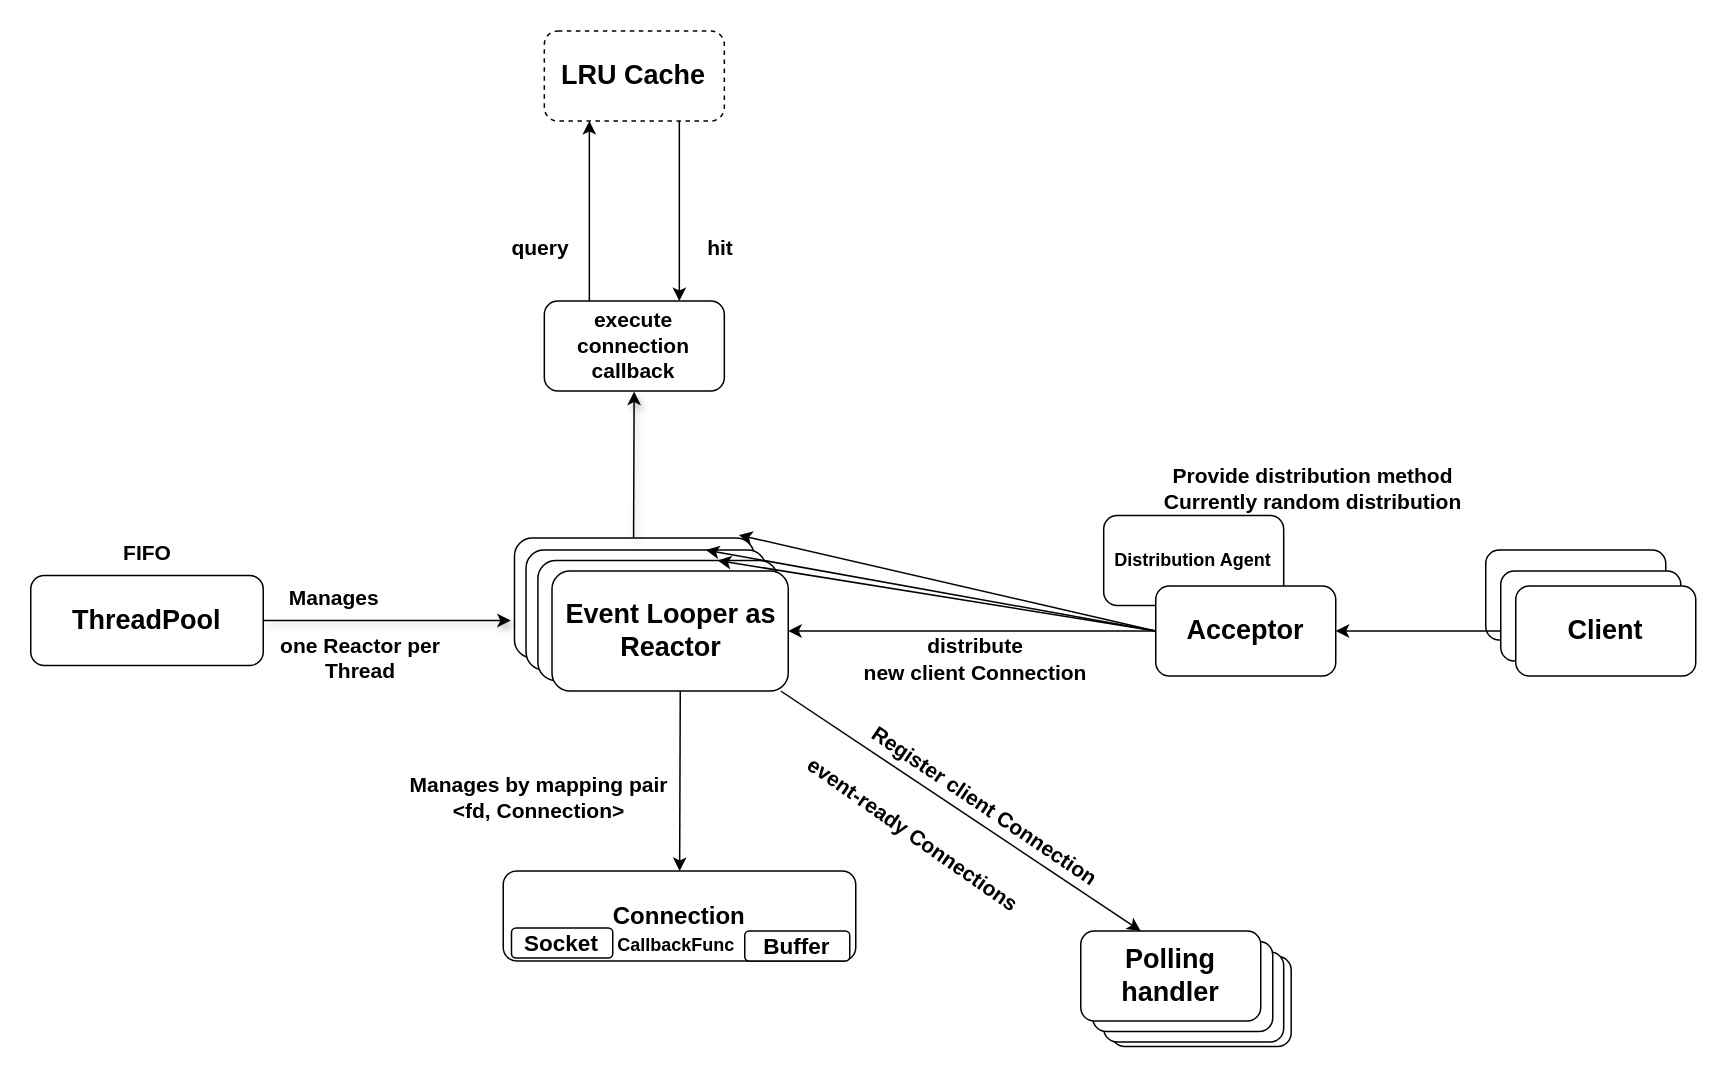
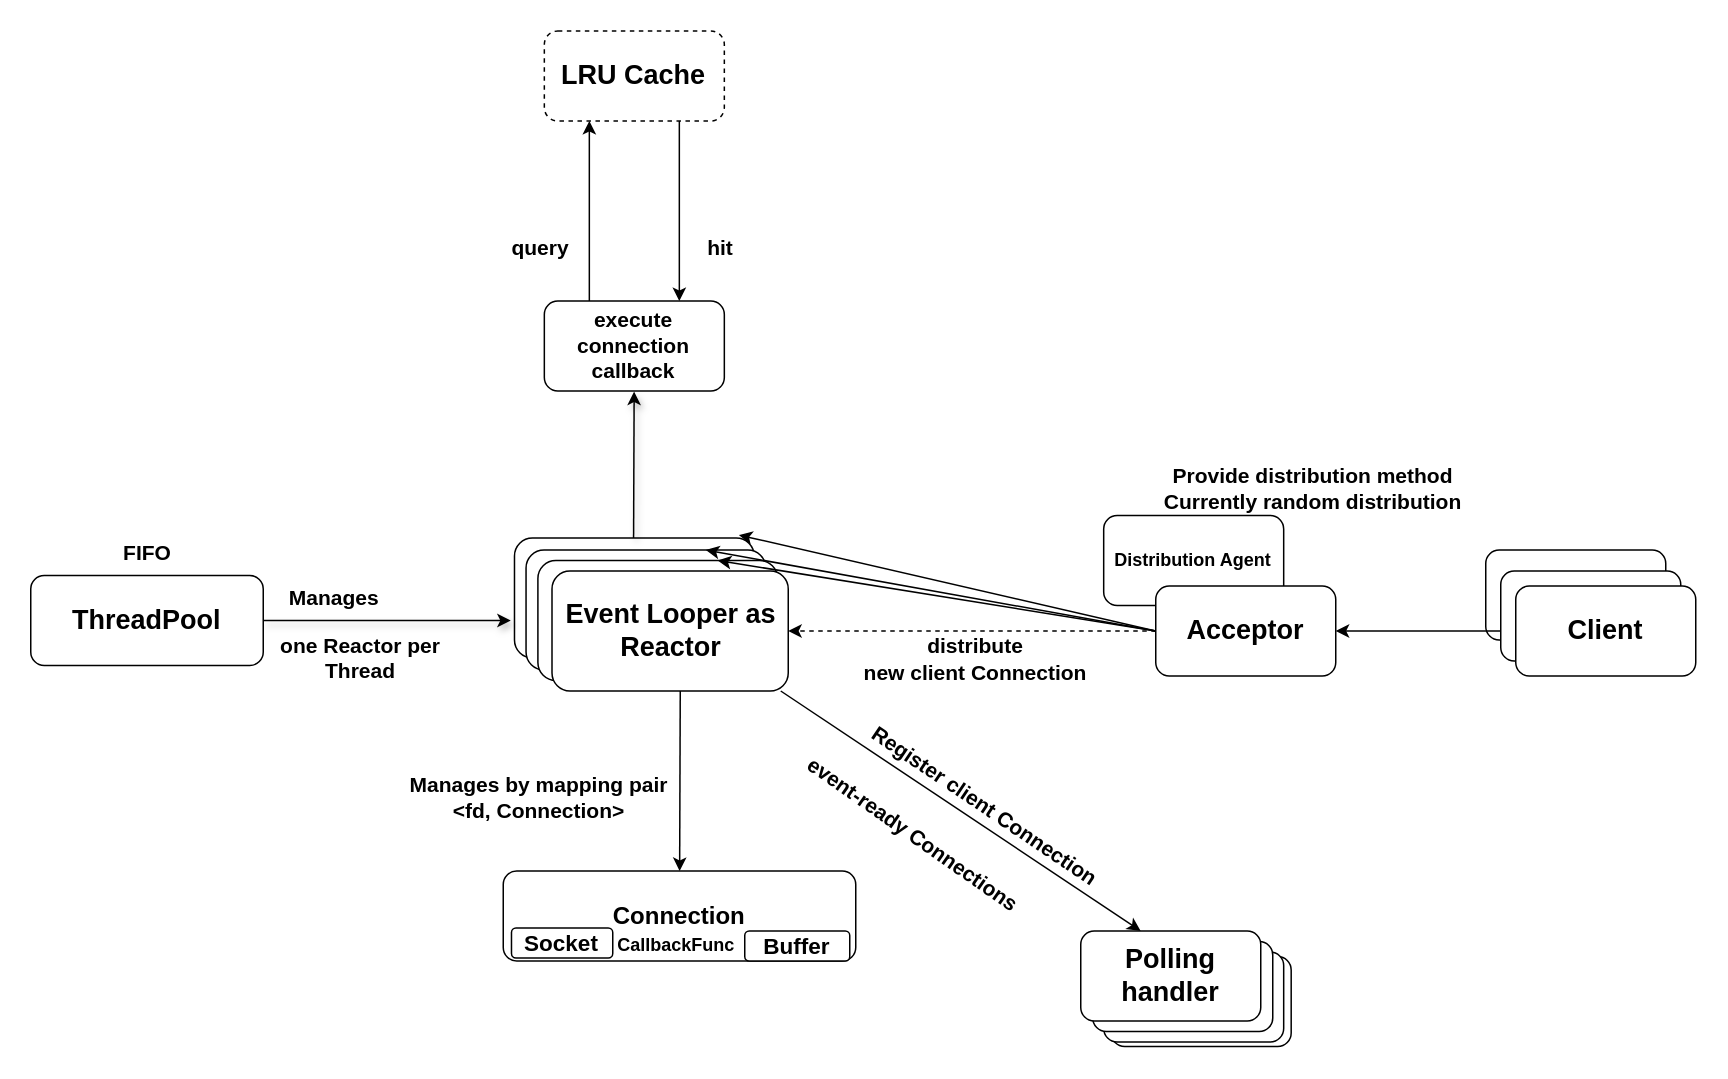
- <mxCell id="35" value="" style="endArrow=classic;html=1;rounded=0;exitX=0;exitY=0.5;exitDx=0;exitDy=0;entryX=1;entryY=0.5;entryDx=0;entryDy=0;" edge="1" parent="1" source="33" target="14"><mxGeometry width="50" height="50" relative="1" as="geometry"><mxPoint x="610" y="430" as="sourcePoint" /><mxPoint x="660" y="380" as="targetPoint" /></mxGeometry></mxCell>
+ <mxCell id="35" value="" style="endArrow=classic;html=1;rounded=0;exitX=0;exitY=0.5;exitDx=0;exitDy=0;entryX=1;entryY=0.5;entryDx=0;entryDy=0;dashed=1;" edge="1" parent="1" source="33" target="14"><mxGeometry width="50" height="50" relative="1" as="geometry"><mxPoint x="610" y="430" as="sourcePoint" /><mxPoint x="660" y="380" as="targetPoint" /></mxGeometry></mxCell>
